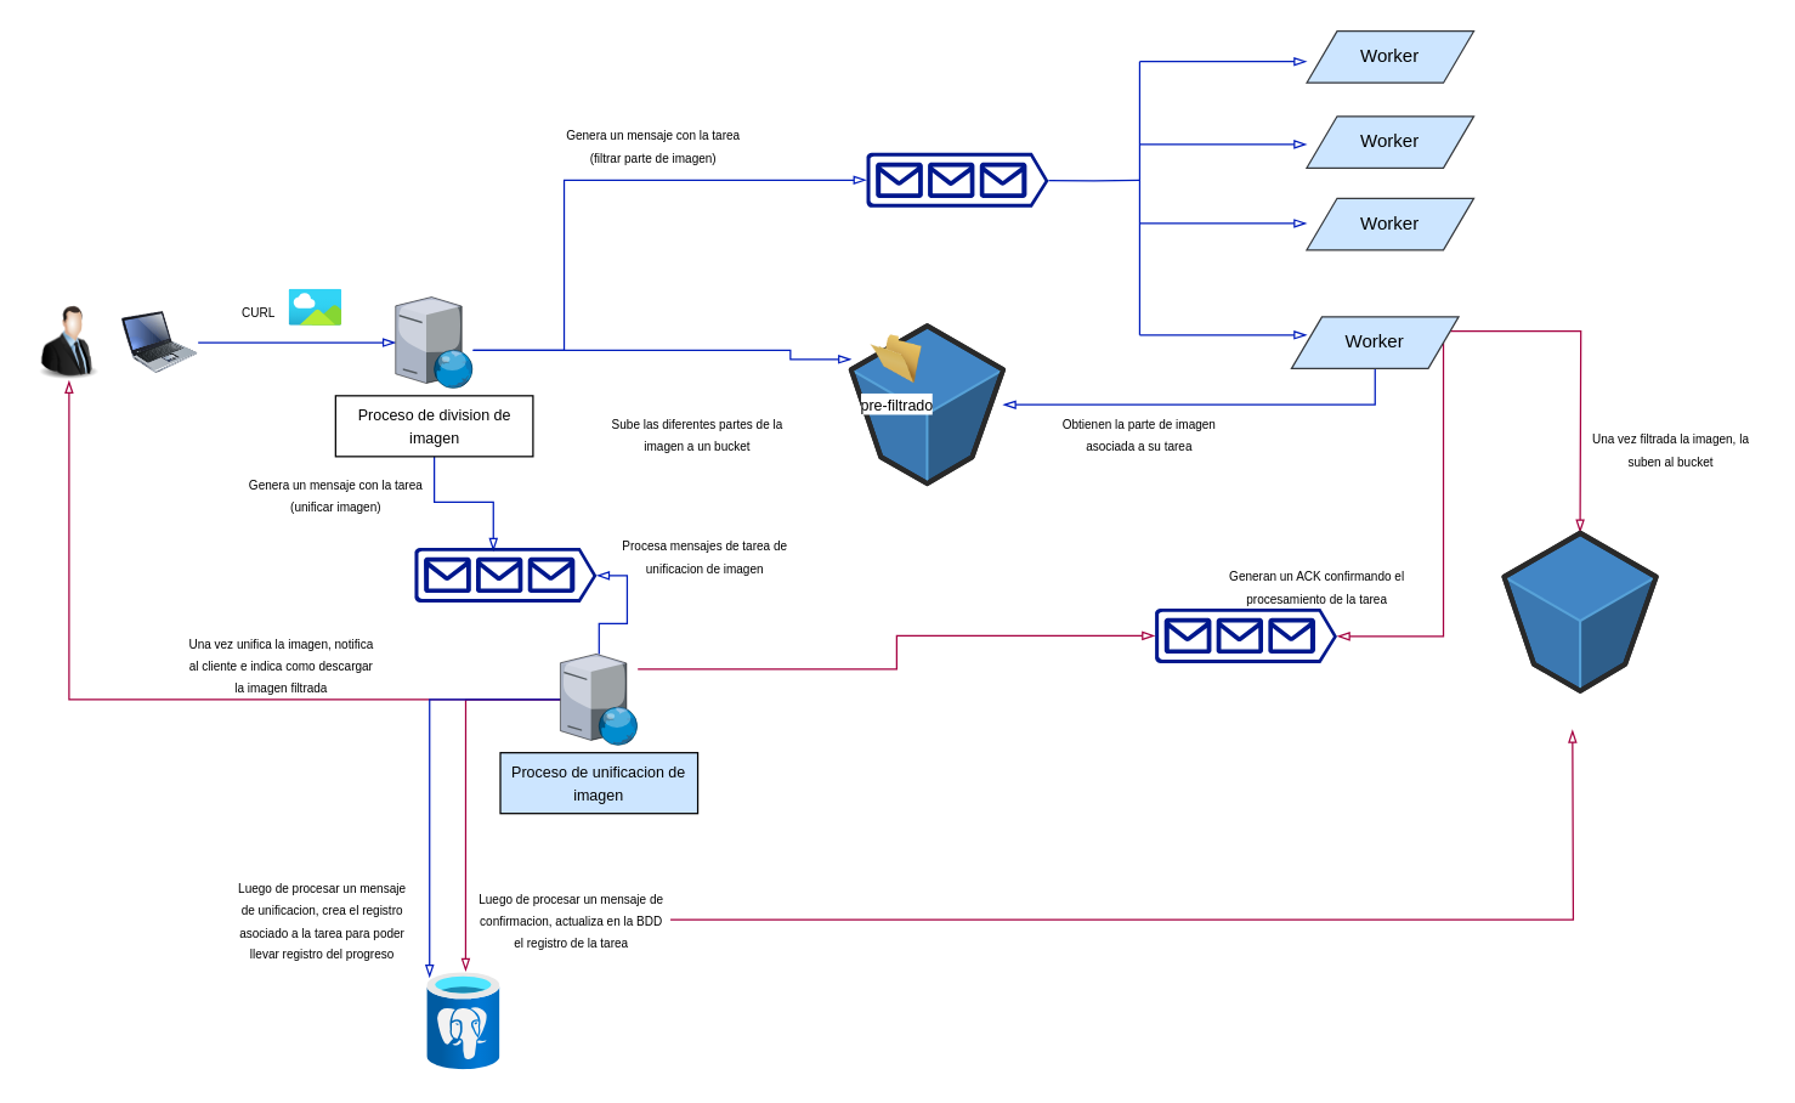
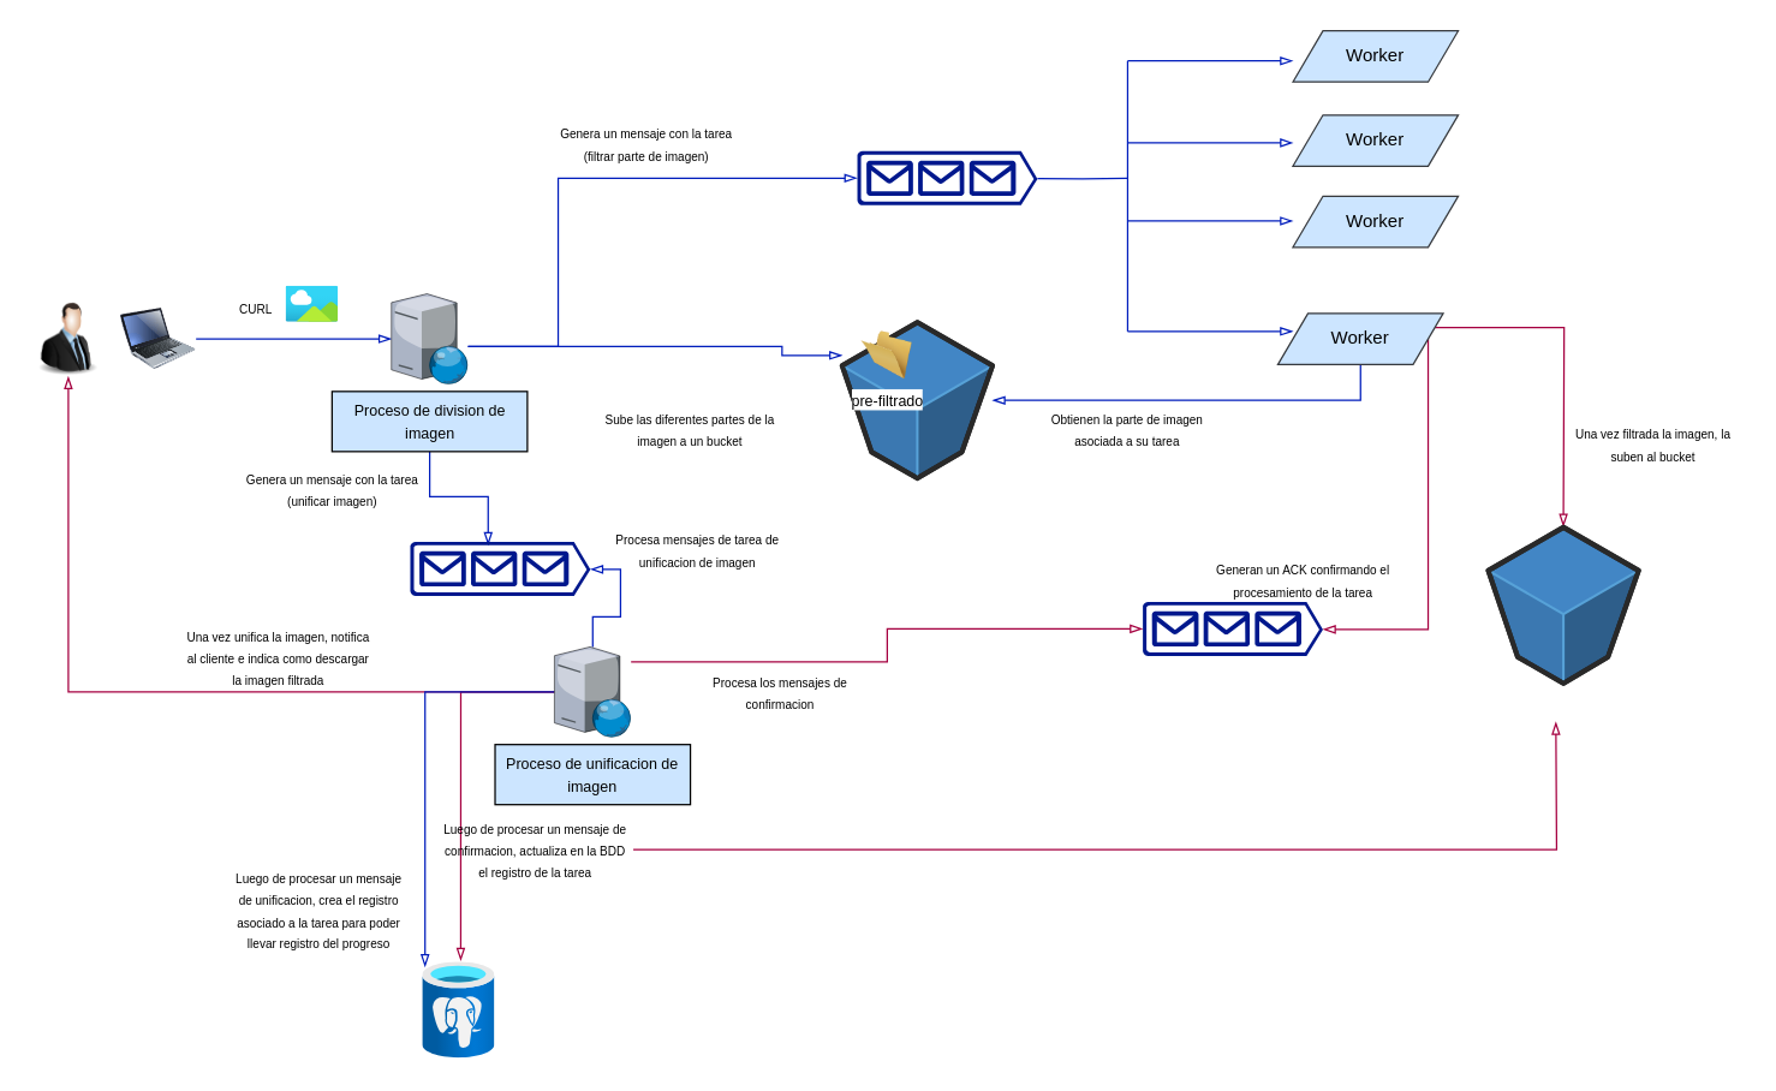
- <mxCell id="13" value="&lt;font style=&quot;font-size: 10px;&quot;&gt;Proceso de division de imagen&lt;/font&gt;" style="rounded=0;whiteSpace=wrap;html=1;" parent="1" vertex="1"><mxGeometry x="220.5" y="260" width="130" height="40" as="geometry" /></mxCell>
+ <mxCell id="13" value="&lt;font style=&quot;font-size: 10px;&quot;&gt;Proceso de division de imagen&lt;/font&gt;" style="rounded=0;whiteSpace=wrap;html=1;fillColor=#cce5ff;" parent="1" vertex="1"><mxGeometry x="220.5" y="260" width="130" height="40" as="geometry" /></mxCell>
+ <mxCell id="43" value="&lt;font style=&quot;font-size: 8px;&quot;&gt;Procesa los mensajes de confirmacion&lt;/font&gt;" style="text;html=1;strokeColor=none;fillColor=none;align=center;verticalAlign=middle;whiteSpace=wrap;rounded=0;" parent="1" vertex="1"><mxGeometry x="459" y="445" width="120" height="30" as="geometry" /></mxCell>
- <mxCell id="46" value="&lt;span style=&quot;font-size: 8px;&quot;&gt;Luego de procesar un mensaje de confirmacion, actualiza en la BDD el registro de la tarea&lt;/span&gt;" style="text;html=1;strokeColor=none;fillColor=none;align=center;verticalAlign=middle;whiteSpace=wrap;rounded=0;" parent="1" vertex="1"><mxGeometry x="311" y="590" width="130" height="30" as="geometry" /></mxCell>
+ <mxCell id="46" value="&lt;span style=&quot;font-size: 8px;&quot;&gt;Luego de procesar un mensaje de confirmacion, actualiza en la BDD el registro de la tarea&lt;/span&gt;" style="text;html=1;strokeColor=none;fillColor=none;align=center;verticalAlign=middle;whiteSpace=wrap;rounded=0;" parent="1" vertex="1"><mxGeometry x="291" y="550" width="130" height="30" as="geometry" /></mxCell>
